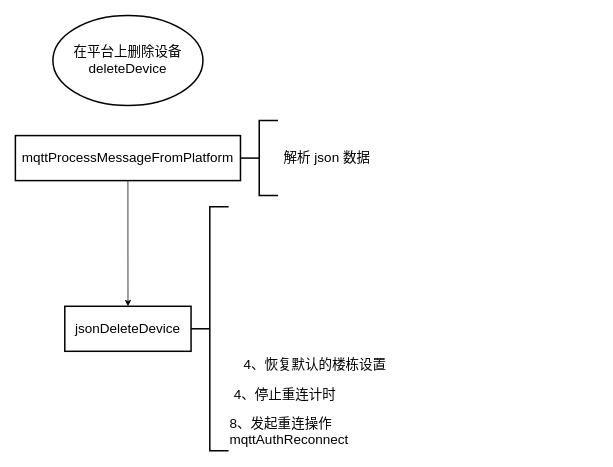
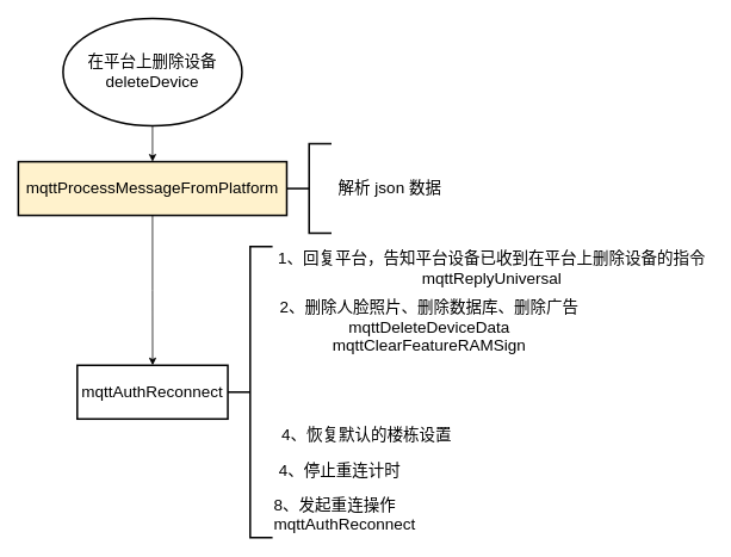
+ <mxCell id="2" value="" style="edgeStyle=orthogonalEdgeStyle;rounded=0;orthogonalLoop=1;jettySize=auto;html=1;fontSize=18;" edge="1" parent="1" source="3" target="5"><mxGeometry relative="1" as="geometry" /></mxCell>
- <mxCell id="5" value="mqttProcessMessageFromPlatform" style="whiteSpace=wrap;html=1;fontSize=18;strokeWidth=2;" vertex="1" parent="1"><mxGeometry x="20" y="180" width="300" height="60" as="geometry" /></mxCell>
+ <mxCell id="5" value="mqttProcessMessageFromPlatform" style="whiteSpace=wrap;html=1;fontSize=18;strokeWidth=2;fillColor=#fff2cc;" vertex="1" parent="1"><mxGeometry x="20" y="180" width="300" height="60" as="geometry" /></mxCell>
+ <mxCell id="10" value="1、回复平台，告知平台设备已收到&lt;span&gt;在平台上删除设备的&lt;/span&gt;&lt;span&gt;指令&lt;br&gt;mqttReplyUniversal&lt;br&gt;&lt;/span&gt;" style="text;html=1;align=center;verticalAlign=middle;resizable=0;points=[];autosize=1;fontSize=18;" vertex="1" parent="1"><mxGeometry x="304.14" y="275" width="490" height="50" as="geometry" /></mxCell>
+ <mxCell id="11" value="2、删除人脸照片、删除数据库、删除广告&lt;br&gt;mqttDeleteDeviceData&lt;br&gt;mqttClearFeatureRAMSign" style="text;html=1;align=center;verticalAlign=middle;resizable=0;points=[];autosize=1;fontSize=18;" vertex="1" parent="1"><mxGeometry x="304.14" y="330" width="350" height="70" as="geometry" /></mxCell>
- <mxCell id="6" value="jsonDeleteDevice" style="whiteSpace=wrap;html=1;fontSize=18;strokeWidth=2;" vertex="1" parent="1"><mxGeometry x="85.86" y="407.5" width="168.28" height="60" as="geometry" /></mxCell>
+ <mxCell id="6" value="mqttAuthReconnect" style="whiteSpace=wrap;html=1;fontSize=18;strokeWidth=2;" vertex="1" parent="1"><mxGeometry x="85.86" y="407.5" width="168.28" height="60" as="geometry" /></mxCell>
- <mxCell id="12" value="4、恢复默认的楼栋设置" style="text;html=1;align=center;verticalAlign=middle;resizable=0;points=[];autosize=1;fontSize=18;" vertex="1" parent="1"><mxGeometry x="314.14" y="470" width="210" height="30" as="geometry" /></mxCell>
+ <mxCell id="12" value="4、恢复默认的楼栋设置" style="text;html=1;align=center;verticalAlign=middle;resizable=0;points=[];autosize=1;fontSize=18;" vertex="1" parent="1"><mxGeometry x="304.14" y="470" width="210" height="30" as="geometry" /></mxCell>
